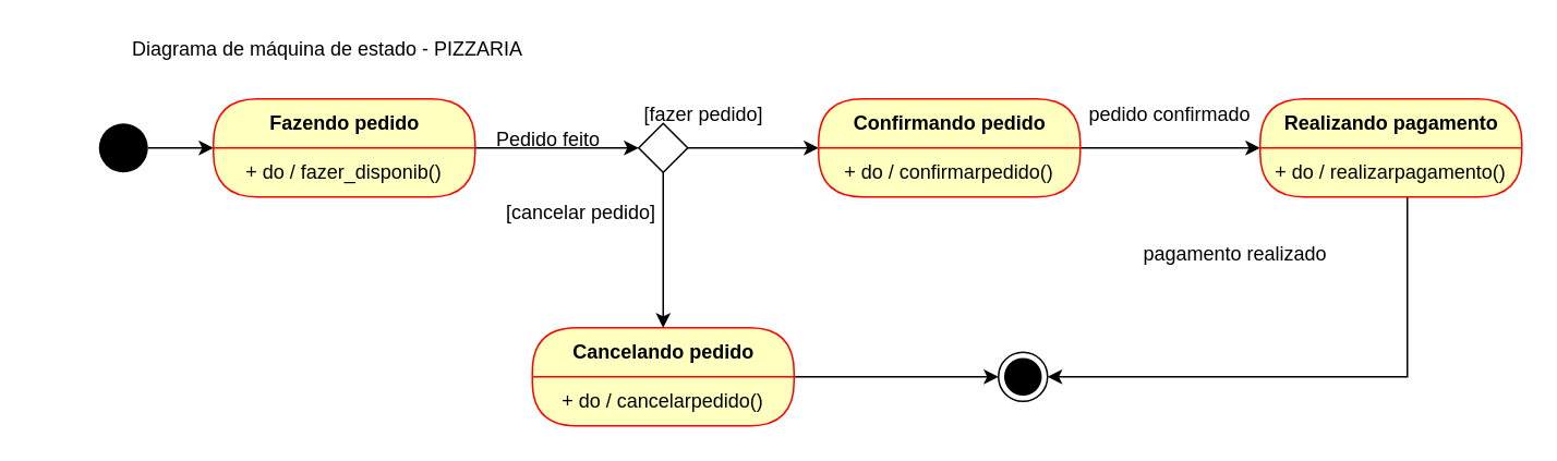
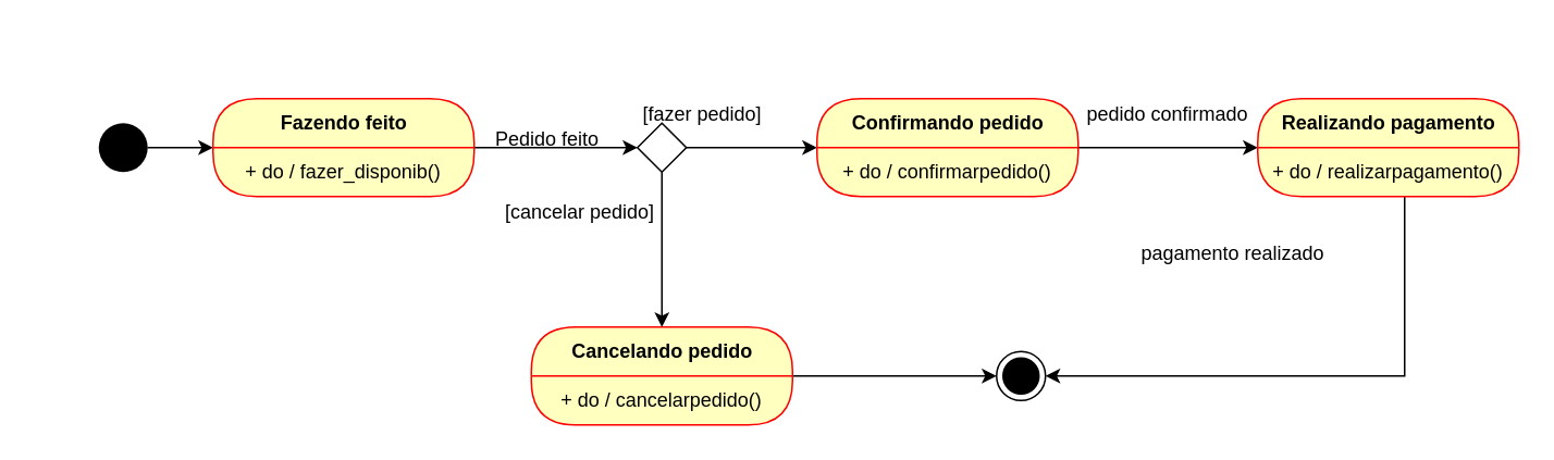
- <mxCell id="29" value="Diagrama de máquina de estado - PIZZARIA" style="text;html=1;strokeColor=none;fillColor=none;align=center;verticalAlign=middle;whiteSpace=wrap;rounded=0;" vertex="1" parent="1"><mxGeometry x="20" y="20" width="360" height="20" as="geometry" /></mxCell>
- <mxCell id="7" value="Fazendo pedido" style="swimlane;html=1;fontStyle=1;align=center;verticalAlign=middle;childLayout=stackLayout;horizontal=1;startSize=30;horizontalStack=0;resizeParent=0;resizeLast=1;container=0;fontColor=#000000;collapsible=0;rounded=1;arcSize=30;strokeColor=#ff0000;fillColor=#ffffc0;swimlaneFillColor=#ffffc0;dropTarget=0;" parent="1" vertex="1"><mxGeometry x="130" y="60" width="160" height="60" as="geometry" /></mxCell>
+ <mxCell id="7" value="Fazendo feito" style="swimlane;html=1;fontStyle=1;align=center;verticalAlign=middle;childLayout=stackLayout;horizontal=1;startSize=30;horizontalStack=0;resizeParent=0;resizeLast=1;container=0;fontColor=#000000;collapsible=0;rounded=1;arcSize=30;strokeColor=#ff0000;fillColor=#ffffc0;swimlaneFillColor=#ffffc0;dropTarget=0;" parent="1" vertex="1"><mxGeometry x="130" y="60" width="160" height="60" as="geometry" /></mxCell>
